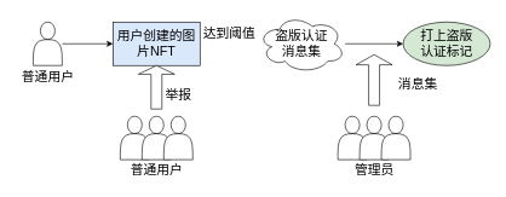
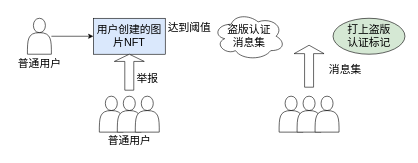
- <mxCell id="8" value="" style="edgeStyle=none;html=1;" edge="1" parent="1" source="9" target="13"><mxGeometry relative="1" as="geometry" /></mxCell>
- <mxCell id="20" value="管理员" style="text;html=1;align=center;verticalAlign=middle;resizable=0;points=[];autosize=1;strokeColor=none;fillColor=none;fontSize=18;" vertex="1" parent="1"><mxGeometry x="480" y="220" width="70" height="30" as="geometry" /></mxCell>
